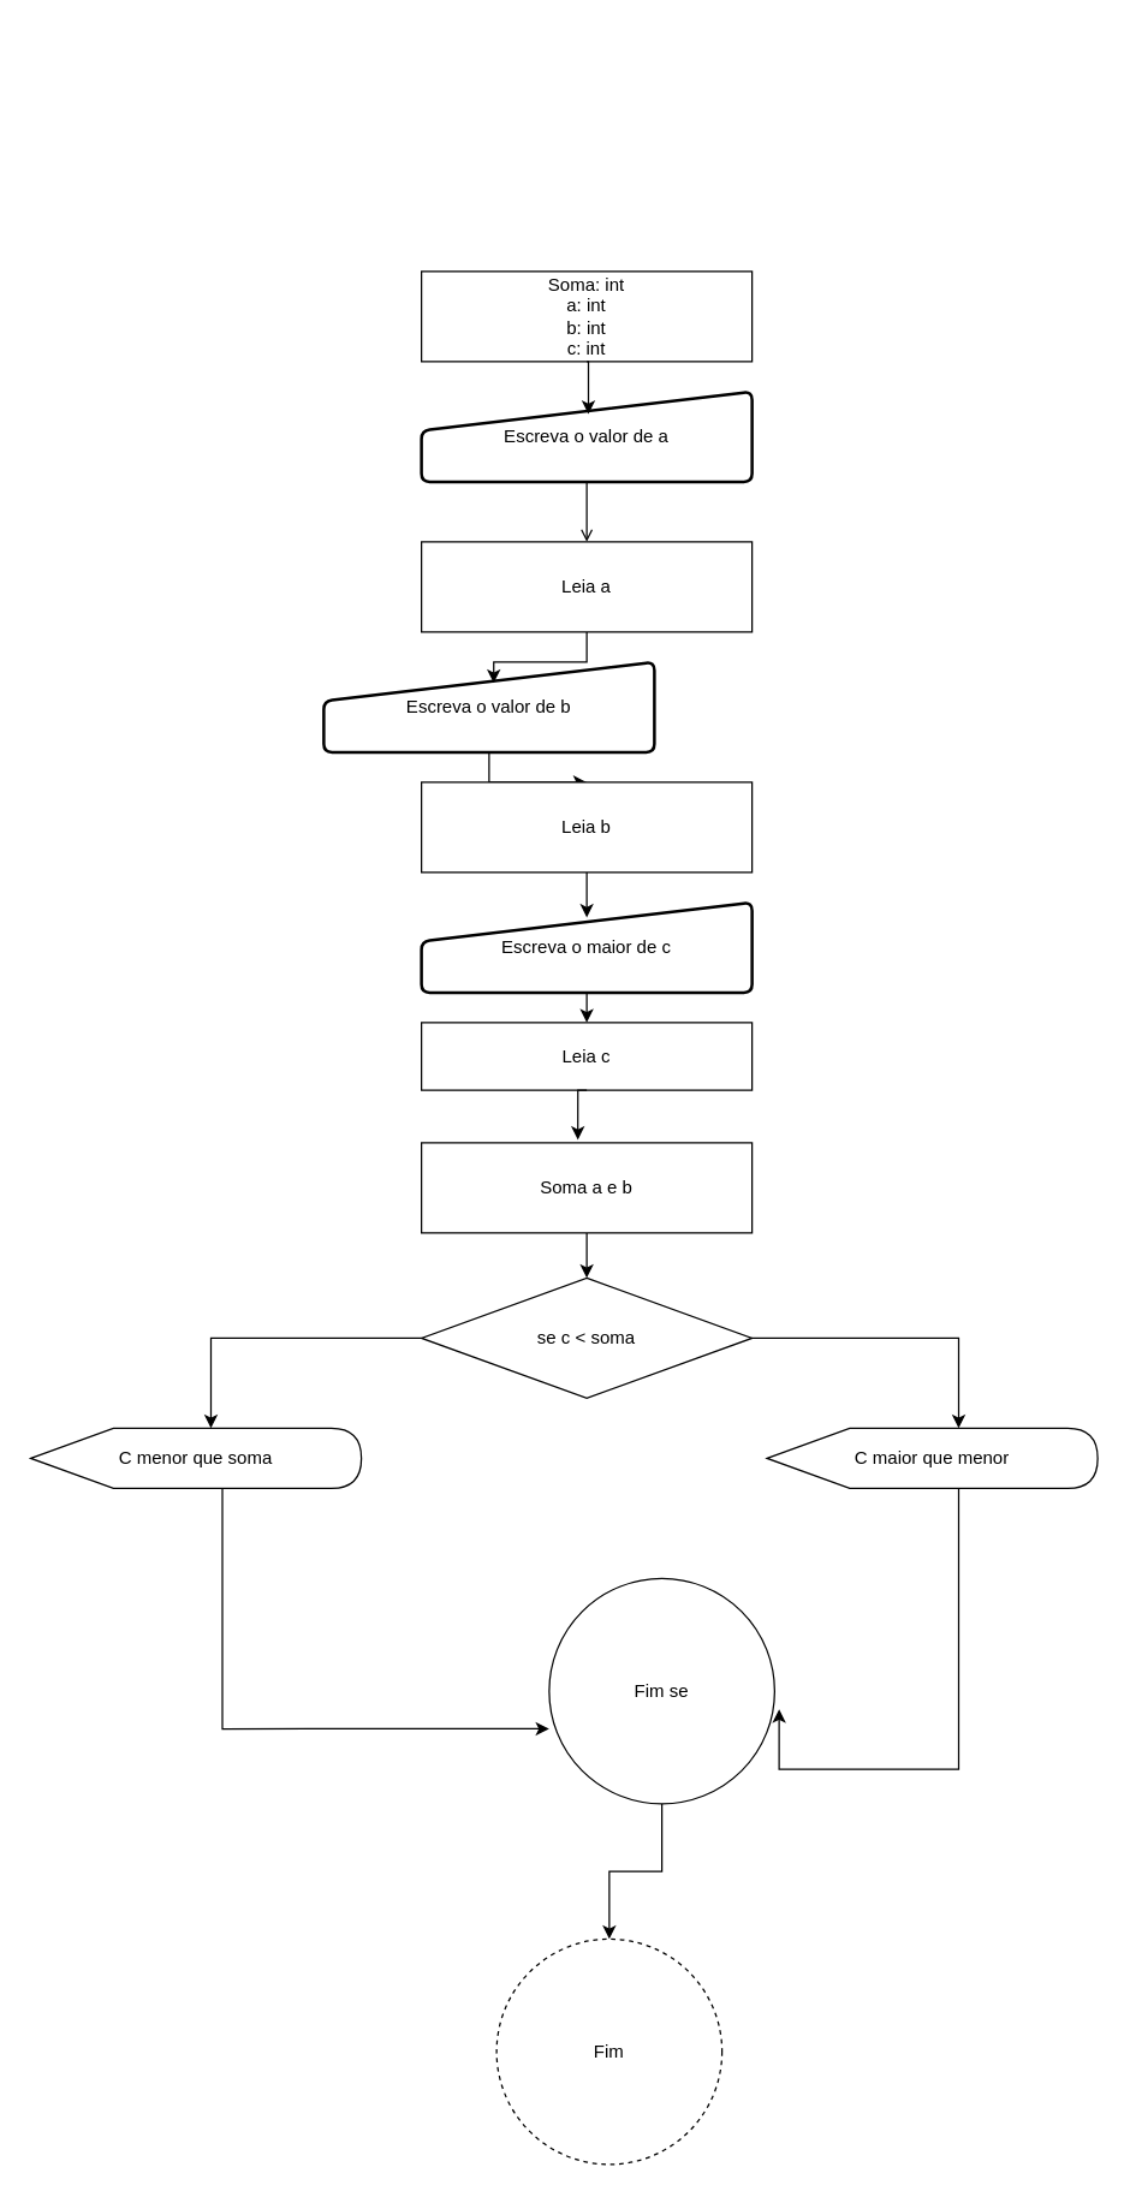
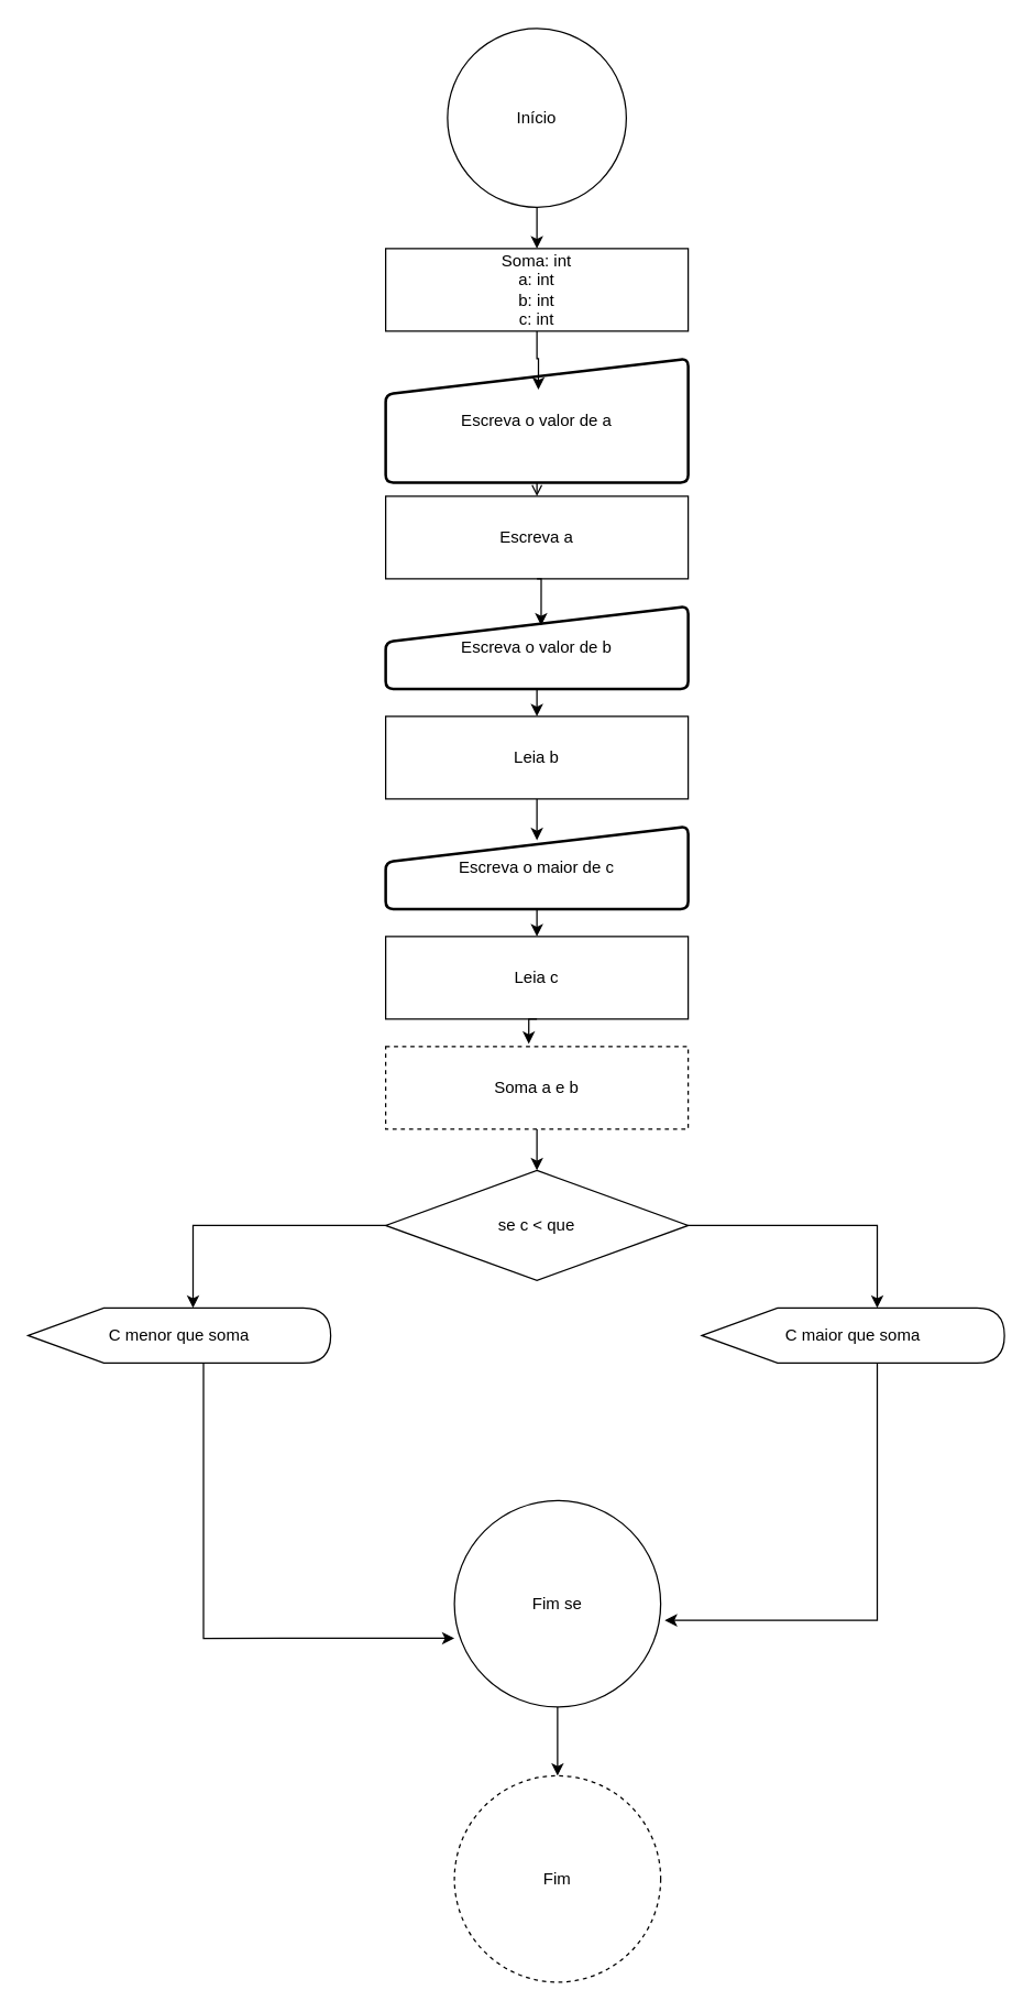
+ <mxCell id="5" value="Início" style="ellipse;whiteSpace=wrap;html=1;aspect=fixed;" vertex="1" parent="1"><mxGeometry x="325" y="20" width="130" height="130" as="geometry" /></mxCell>
+ <mxCell id="4" style="edgeStyle=orthogonalEdgeStyle;rounded=0;orthogonalLoop=1;jettySize=auto;html=1;exitX=0.5;exitY=1;exitDx=0;exitDy=0;entryX=0.5;entryY=0;entryDx=0;entryDy=0;" edge="1" parent="1" source="5" target="6"><mxGeometry relative="1" as="geometry" /></mxCell>
- <mxCell id="3" value="Escreva o valor de a" style="html=1;strokeWidth=2;shape=manualInput;whiteSpace=wrap;rounded=1;size=26;arcSize=11;" parent="1" vertex="1"><mxGeometry x="280" y="260" width="220" height="60" as="geometry" /></mxCell>
+ <mxCell id="3" value="Escreva o valor de a" style="html=1;strokeWidth=2;shape=manualInput;whiteSpace=wrap;rounded=1;size=26;arcSize=11;" parent="1" vertex="1"><mxGeometry x="280" y="260" width="220" height="90" as="geometry" /></mxCell>
- <mxCell id="7" value="Leia a" style="rounded=0;whiteSpace=wrap;html=1;" vertex="1" parent="1"><mxGeometry x="280" y="360" width="220" height="60" as="geometry" /></mxCell>
+ <mxCell id="7" value="Escreva a" style="rounded=0;whiteSpace=wrap;html=1;" vertex="1" parent="1"><mxGeometry x="280" y="360" width="220" height="60" as="geometry" /></mxCell>
- <mxCell id="9" value="Escreva o valor de b" style="html=1;strokeWidth=2;shape=manualInput;whiteSpace=wrap;rounded=1;size=26;arcSize=11;" vertex="1" parent="1"><mxGeometry x="215" y="440" width="220" height="60" as="geometry" /></mxCell>
+ <mxCell id="9" value="Escreva o valor de b" style="html=1;strokeWidth=2;shape=manualInput;whiteSpace=wrap;rounded=1;size=26;arcSize=11;" vertex="1" parent="1"><mxGeometry x="280" y="440" width="220" height="60" as="geometry" /></mxCell>
- <mxCell id="14" value="Leia c" style="rounded=0;whiteSpace=wrap;html=1;" vertex="1" parent="1"><mxGeometry x="280" y="680" width="220" height="45" as="geometry" /></mxCell>
+ <mxCell id="14" value="Leia c" style="rounded=0;whiteSpace=wrap;html=1;" vertex="1" parent="1"><mxGeometry x="280" y="680" width="220" height="60" as="geometry" /></mxCell>
- <mxCell id="16" value="Soma a e b" style="rounded=0;whiteSpace=wrap;html=1;" vertex="1" parent="1"><mxGeometry x="280" y="760" width="220" height="60" as="geometry" /></mxCell>
+ <mxCell id="16" value="Soma a e b" style="rounded=0;whiteSpace=wrap;html=1;dashed=1;" vertex="1" parent="1"><mxGeometry x="280" y="760" width="220" height="60" as="geometry" /></mxCell>
- <mxCell id="20" value="se c &amp;lt; soma" style="rhombus;whiteSpace=wrap;html=1;" vertex="1" parent="1"><mxGeometry x="280" y="850" width="220" height="80" as="geometry" /></mxCell>
+ <mxCell id="20" value="se c &amp;lt; que" style="rhombus;whiteSpace=wrap;html=1;" vertex="1" parent="1"><mxGeometry x="280" y="850" width="220" height="80" as="geometry" /></mxCell>
- <mxCell id="22" value="C maior que menor" style="shape=display;whiteSpace=wrap;html=1;" vertex="1" parent="1"><mxGeometry x="510" y="950" width="220" height="40" as="geometry" /></mxCell>
+ <mxCell id="22" value="C maior que soma" style="shape=display;whiteSpace=wrap;html=1;" vertex="1" parent="1"><mxGeometry x="510" y="950" width="220" height="40" as="geometry" /></mxCell>
- <mxCell id="26" value="Fim se" style="ellipse;whiteSpace=wrap;html=1;aspect=fixed;" vertex="1" parent="1"><mxGeometry x="365" y="1050" width="150" height="150" as="geometry" /></mxCell>
+ <mxCell id="26" value="Fim se" style="ellipse;whiteSpace=wrap;html=1;aspect=fixed;" vertex="1" parent="1"><mxGeometry x="330" y="1090" width="150" height="150" as="geometry" /></mxCell>
